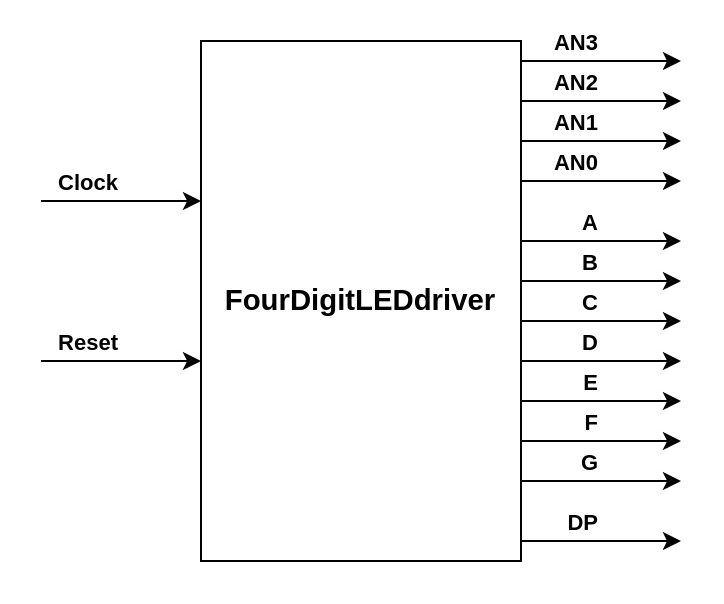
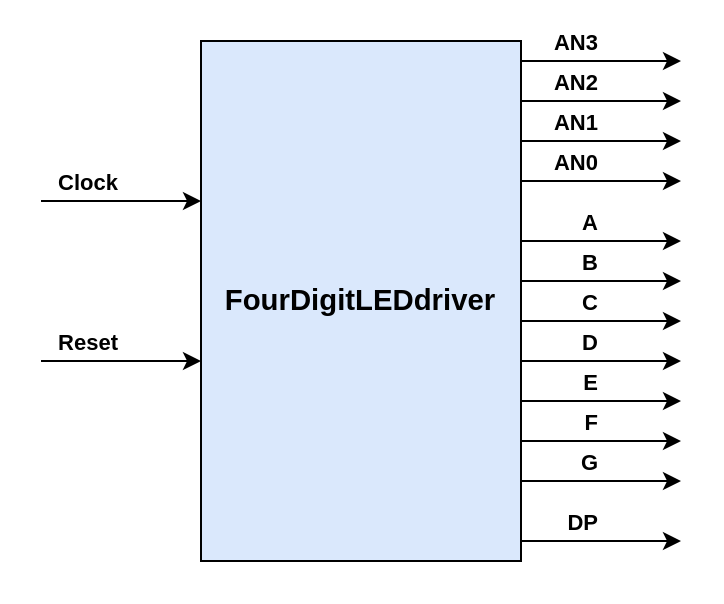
- <mxCell id="2" value="&lt;span style=&quot;font-size:11.0pt;line-height:107%;&lt;br/&gt;font-family:&amp;quot;Calibri&amp;quot;,sans-serif;mso-ascii-theme-font:minor-latin;mso-fareast-font-family:&lt;br/&gt;Calibri;mso-fareast-theme-font:minor-latin;mso-hansi-theme-font:minor-latin;&lt;br/&gt;mso-bidi-font-family:&amp;quot;Times New Roman&amp;quot;;mso-bidi-theme-font:minor-bidi;&lt;br/&gt;mso-ansi-language:EL;mso-fareast-language:EN-US;mso-bidi-language:AR-SA&quot;&gt;&lt;b&gt;FourDigitLEDdriver&lt;/b&gt;&lt;/span&gt;" style="rounded=0;whiteSpace=wrap;html=1;" vertex="1" parent="1"><mxGeometry x="100" y="20" width="160" height="260" as="geometry" /></mxCell>
+ <mxCell id="2" value="&lt;span style=&quot;font-size:11.0pt;line-height:107%;&lt;br/&gt;font-family:&amp;quot;Calibri&amp;quot;,sans-serif;mso-ascii-theme-font:minor-latin;mso-fareast-font-family:&lt;br/&gt;Calibri;mso-fareast-theme-font:minor-latin;mso-hansi-theme-font:minor-latin;&lt;br/&gt;mso-bidi-font-family:&amp;quot;Times New Roman&amp;quot;;mso-bidi-theme-font:minor-bidi;&lt;br/&gt;mso-ansi-language:EL;mso-fareast-language:EN-US;mso-bidi-language:AR-SA&quot;&gt;&lt;b&gt;FourDigitLEDdriver&lt;/b&gt;&lt;/span&gt;" style="rounded=0;whiteSpace=wrap;html=1;fillColor=#dae8fc;" vertex="1" parent="1"><mxGeometry x="100" y="20" width="160" height="260" as="geometry" /></mxCell>
